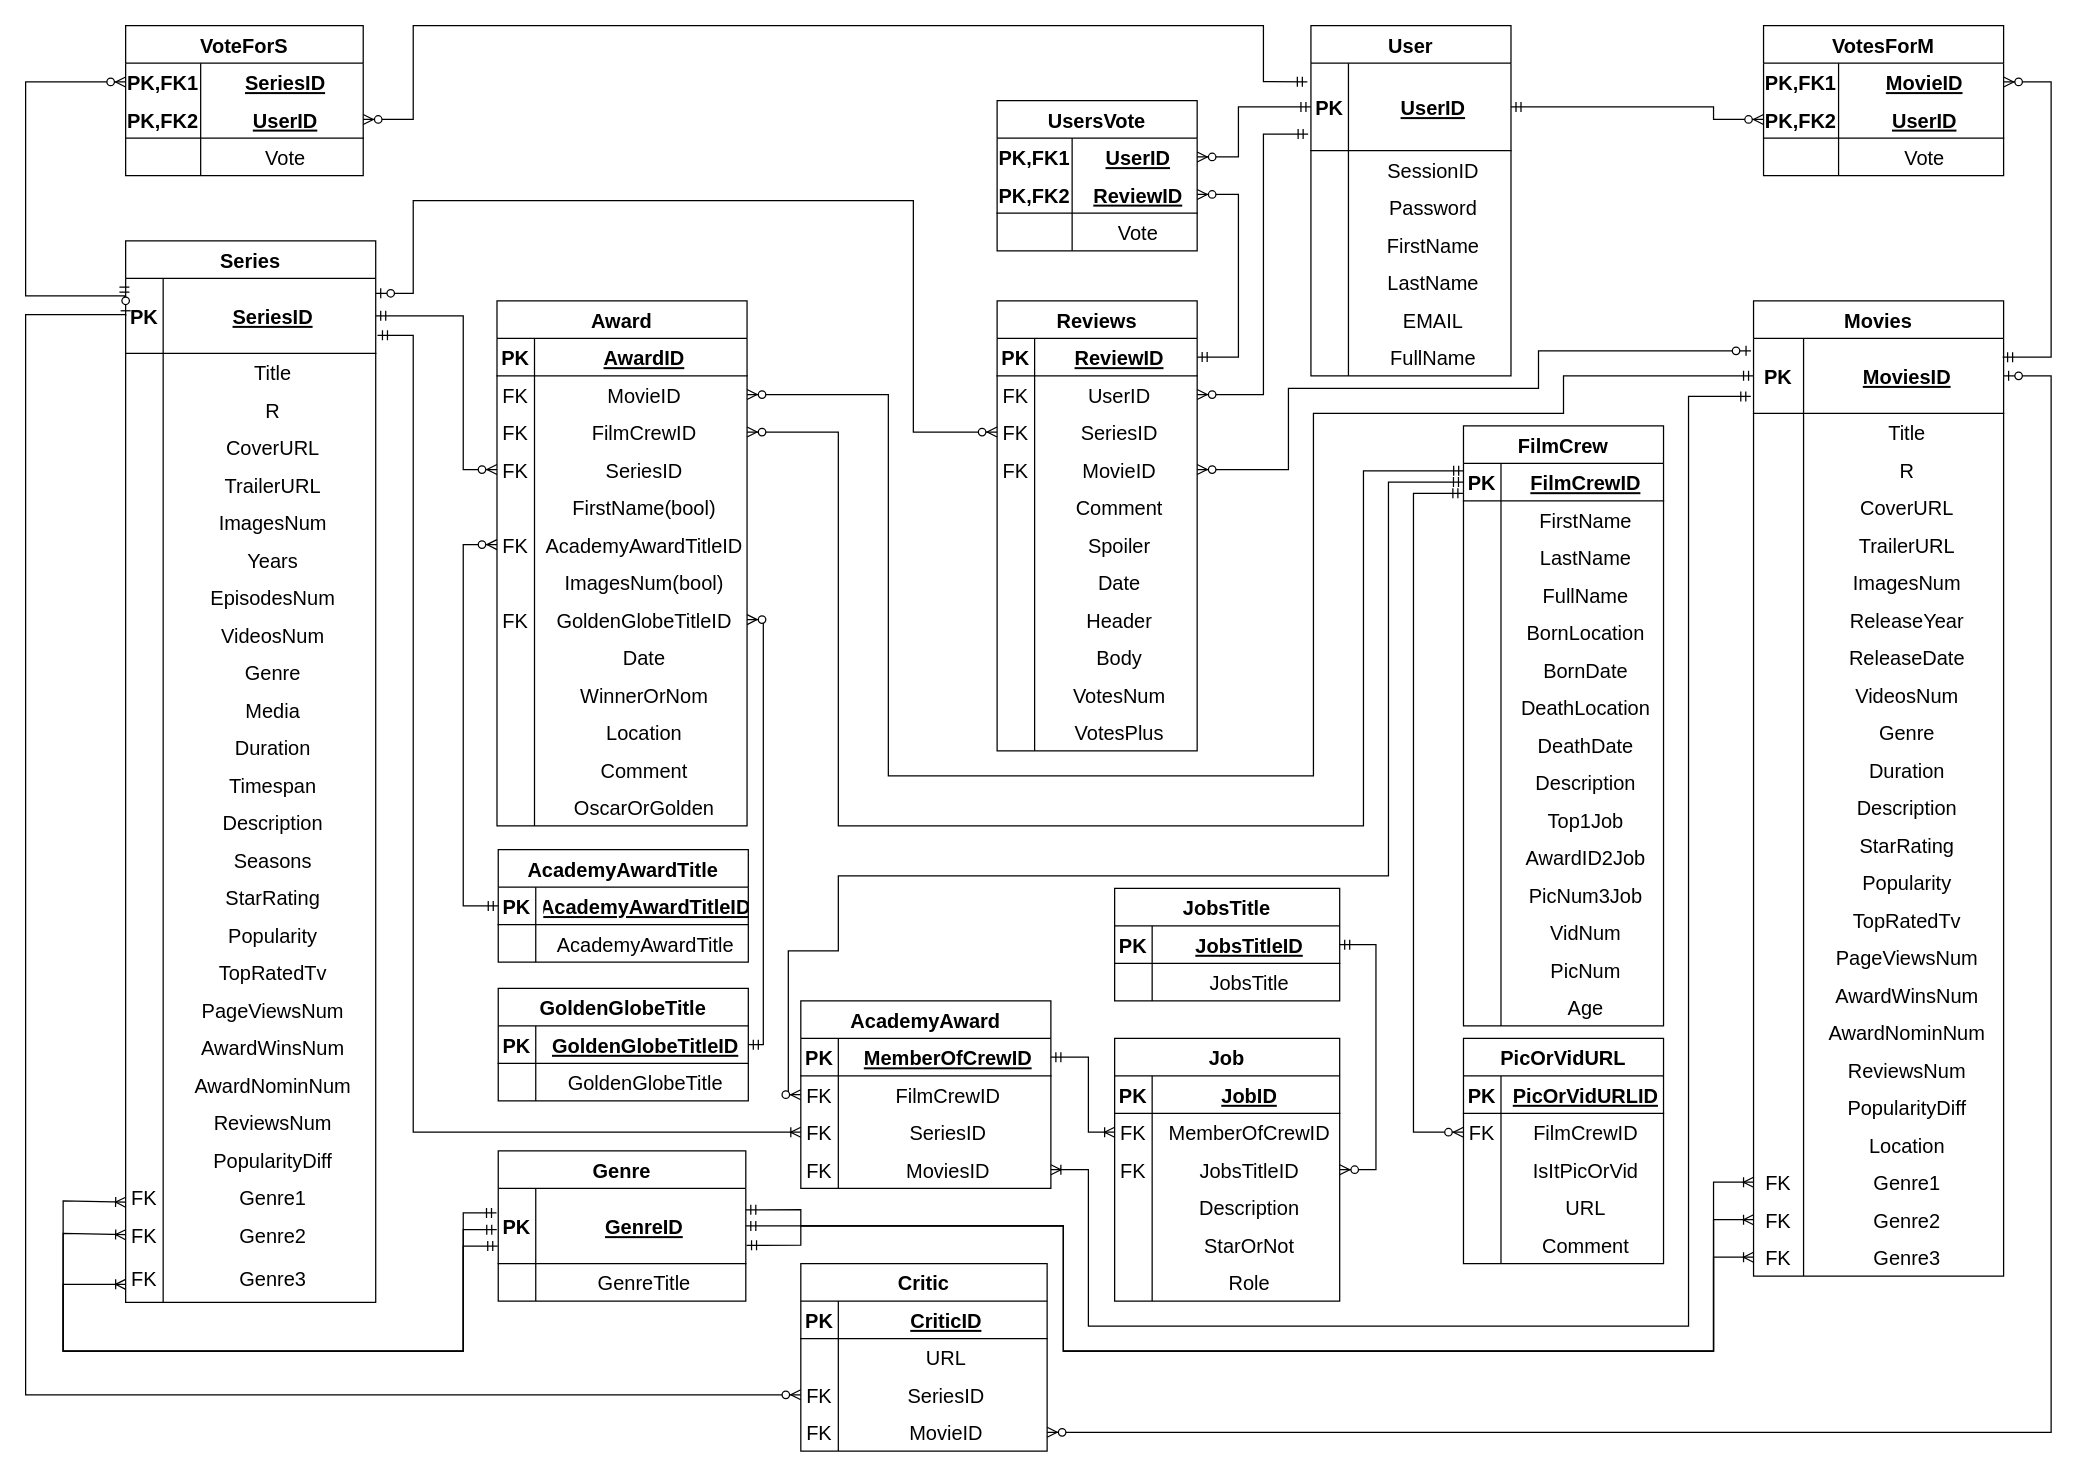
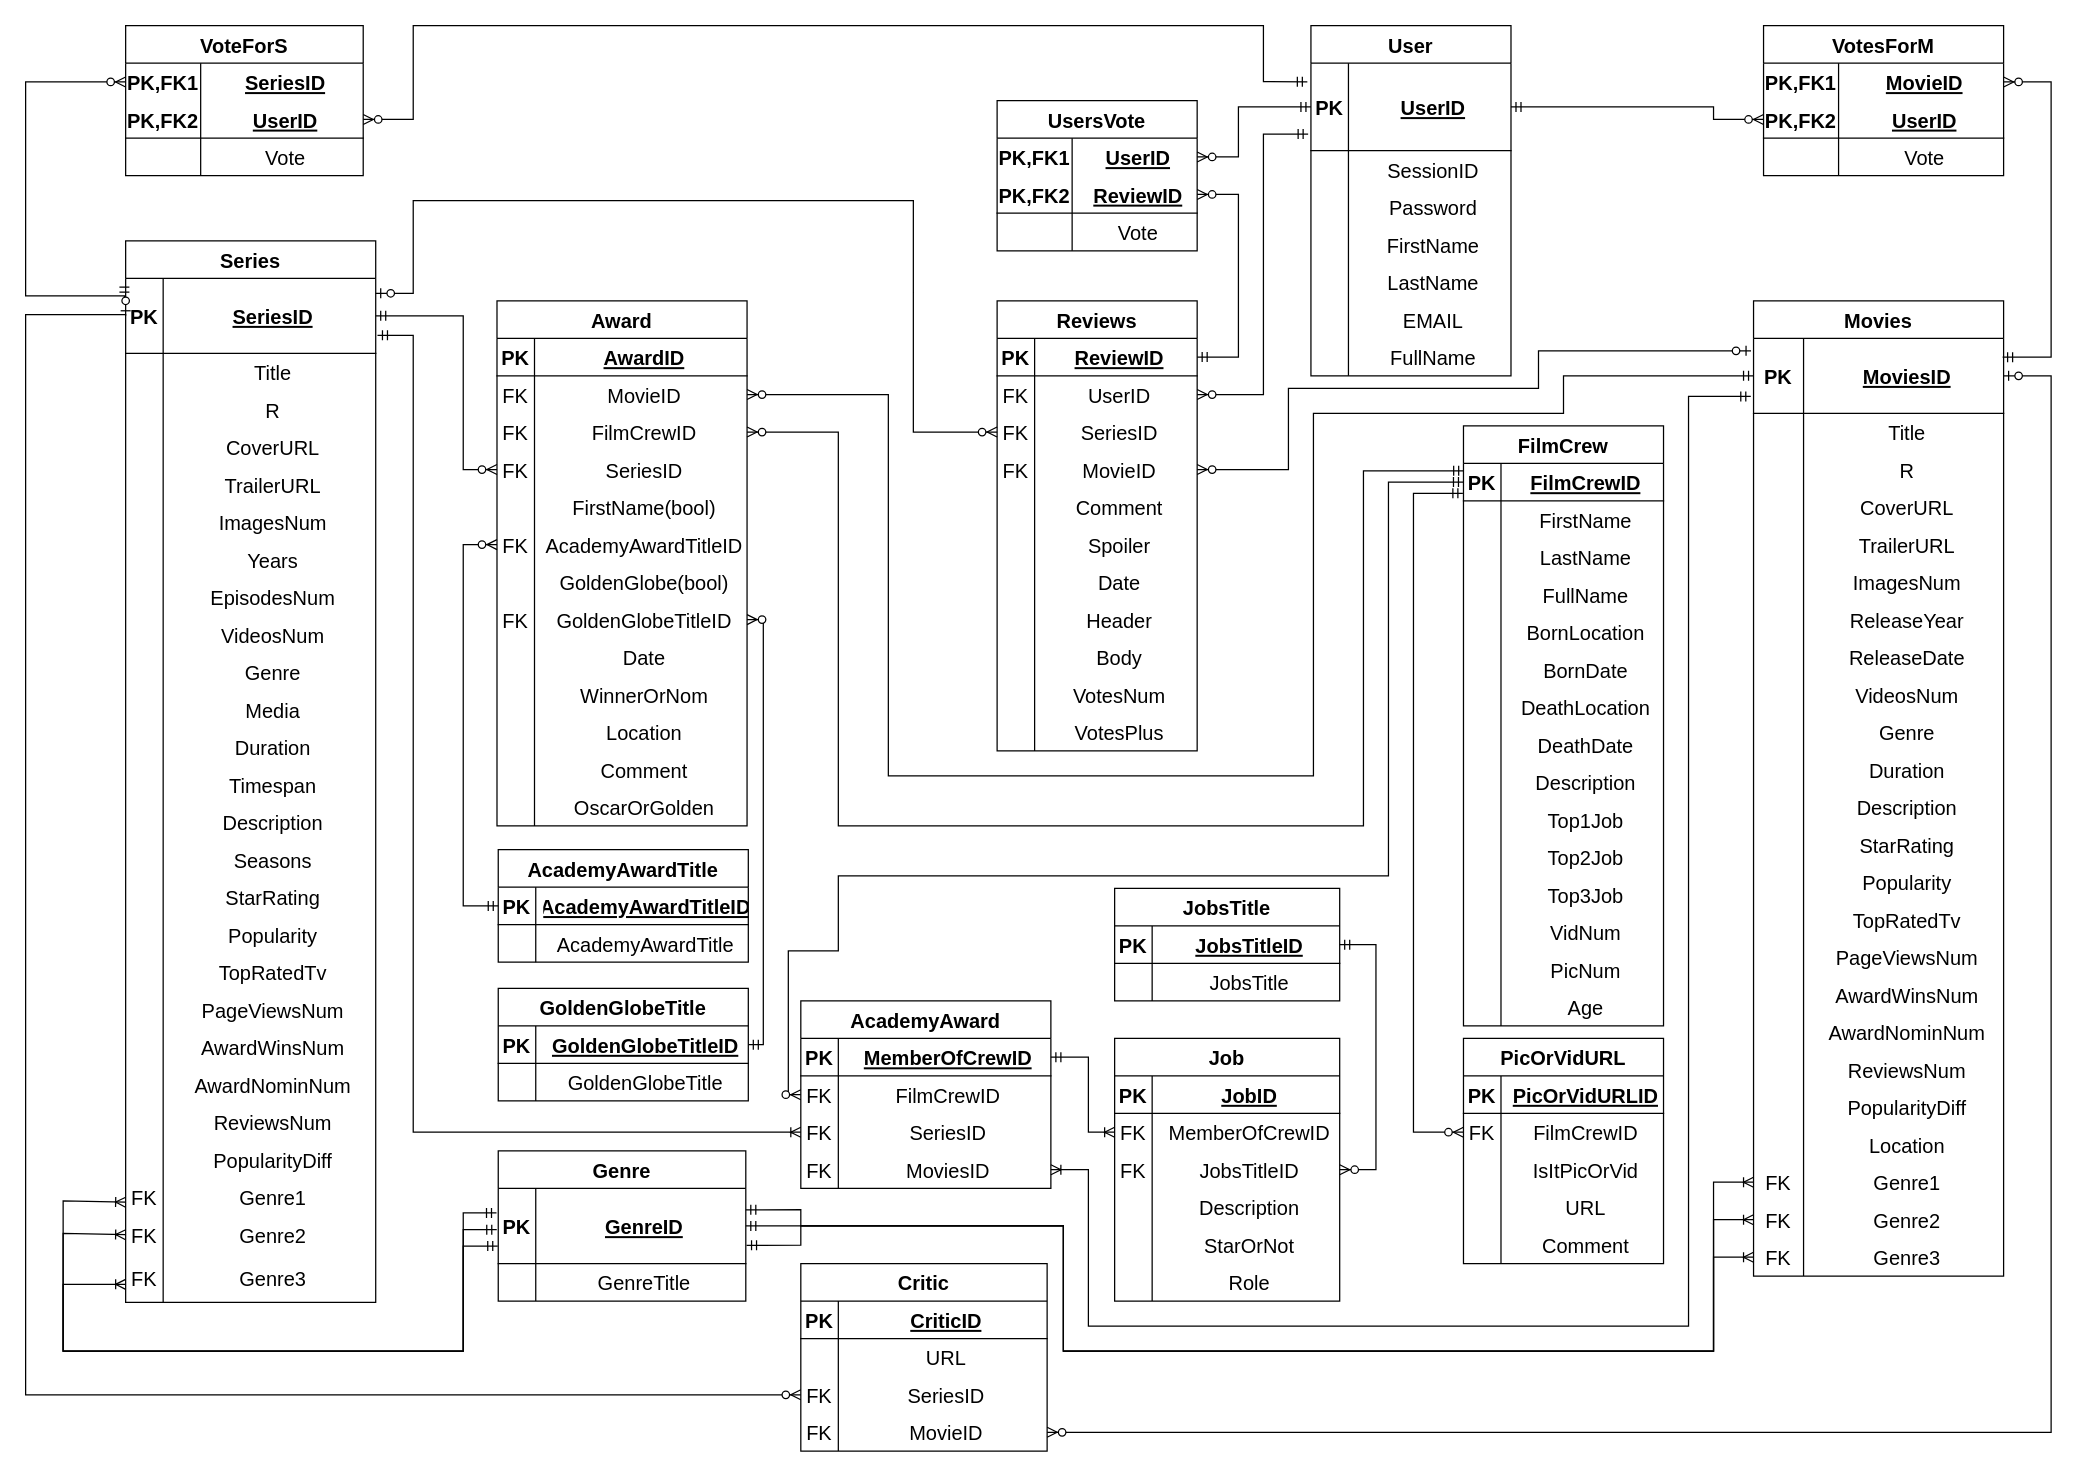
- <mxCell id="293" value="ImagesNum(bool)" style="shape=partialRectangle;connectable=0;fillColor=none;top=0;left=0;bottom=0;right=0;align=center;spacingLeft=6;overflow=hidden;fontSize=16;fontStyle=0;rounded=0;" parent="291" vertex="1"><mxGeometry x="30" width="170" height="30" as="geometry"><mxRectangle width="170" height="30" as="alternateBounds" /></mxGeometry></mxCell>
+ <mxCell id="293" value="GoldenGlobe(bool)" style="shape=partialRectangle;connectable=0;fillColor=none;top=0;left=0;bottom=0;right=0;align=center;spacingLeft=6;overflow=hidden;fontSize=16;fontStyle=0;rounded=0;" parent="291" vertex="1"><mxGeometry x="30" width="170" height="30" as="geometry"><mxRectangle width="170" height="30" as="alternateBounds" /></mxGeometry></mxCell>
- <mxCell id="381" value="AwardID2Job" style="shape=partialRectangle;connectable=0;fillColor=none;top=0;left=0;bottom=0;right=0;align=center;spacingLeft=6;overflow=hidden;fontSize=16;fontStyle=0;rounded=0;" parent="379" vertex="1"><mxGeometry x="30" width="130" height="30" as="geometry"><mxRectangle width="130" height="30" as="alternateBounds" /></mxGeometry></mxCell>
+ <mxCell id="381" value="Top2Job" style="shape=partialRectangle;connectable=0;fillColor=none;top=0;left=0;bottom=0;right=0;align=center;spacingLeft=6;overflow=hidden;fontSize=16;fontStyle=0;rounded=0;" parent="379" vertex="1"><mxGeometry x="30" width="130" height="30" as="geometry"><mxRectangle width="130" height="30" as="alternateBounds" /></mxGeometry></mxCell>
- <mxCell id="384" value="PicNum3Job" style="shape=partialRectangle;connectable=0;fillColor=none;top=0;left=0;bottom=0;right=0;align=center;spacingLeft=6;overflow=hidden;fontSize=16;fontStyle=0;rounded=0;" parent="382" vertex="1"><mxGeometry x="30" width="130" height="30" as="geometry"><mxRectangle width="130" height="30" as="alternateBounds" /></mxGeometry></mxCell>
+ <mxCell id="384" value="Top3Job" style="shape=partialRectangle;connectable=0;fillColor=none;top=0;left=0;bottom=0;right=0;align=center;spacingLeft=6;overflow=hidden;fontSize=16;fontStyle=0;rounded=0;" parent="382" vertex="1"><mxGeometry x="30" width="130" height="30" as="geometry"><mxRectangle width="130" height="30" as="alternateBounds" /></mxGeometry></mxCell>
